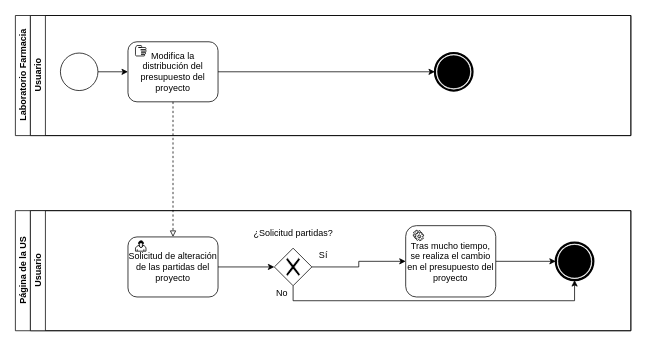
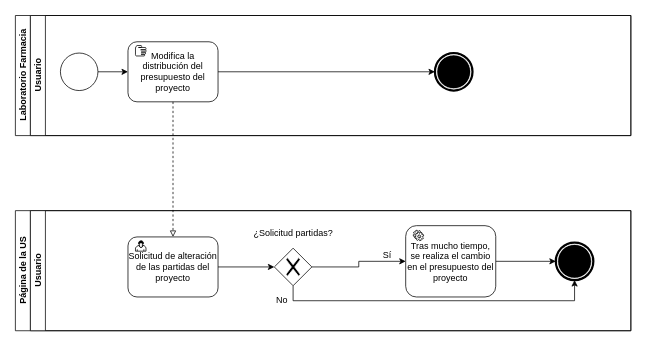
- <mxCell id="27" value="Sí" style="text;html=1;align=center;verticalAlign=middle;resizable=0;points=[];autosize=1;" vertex="1" parent="15"><mxGeometry x="375" y="50" width="30" height="20" as="geometry" /></mxCell>
+ <mxCell id="27" value="Sí" style="text;html=1;align=center;verticalAlign=middle;resizable=0;points=[];autosize=1;" vertex="1" parent="15"><mxGeometry x="460" y="50" width="30" height="20" as="geometry" /></mxCell>
- <mxCell id="28" value="No" style="text;html=1;align=center;verticalAlign=middle;resizable=0;points=[];autosize=1;" vertex="1" parent="15"><mxGeometry x="320" y="100" width="30" height="20" as="geometry" /></mxCell>
+ <mxCell id="28" value="No" style="text;html=1;align=center;verticalAlign=middle;resizable=0;points=[];autosize=1;" vertex="1" parent="15"><mxGeometry x="320" y="110" width="30" height="20" as="geometry" /></mxCell>
